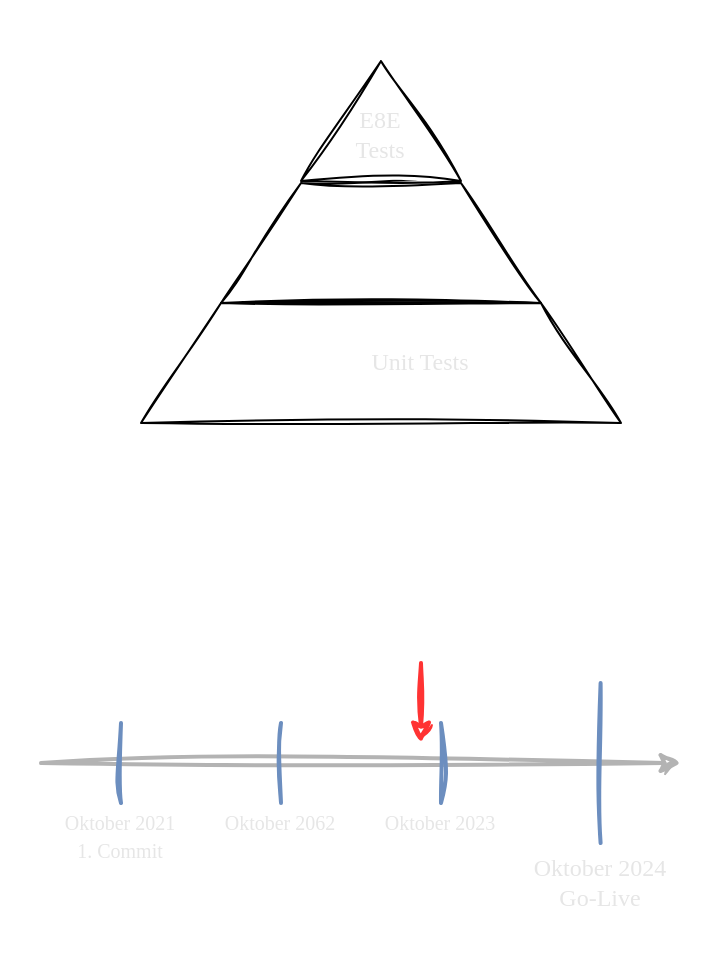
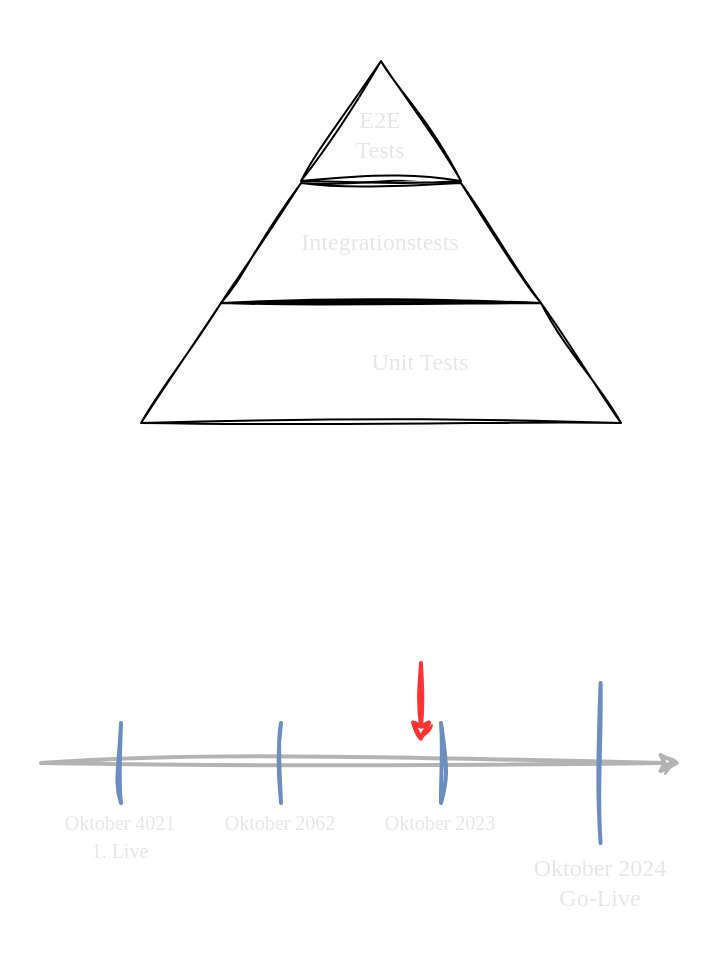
- <mxCell id="18" value="E8E&lt;br&gt;Tests" style="text;html=1;strokeColor=none;fillColor=none;align=center;verticalAlign=middle;whiteSpace=wrap;rounded=0;fontColor=#E6E6E6;sketch=1;curveFitting=1;jiggle=2;fontFamily=Georgia;" vertex="1" parent="1"><mxGeometry x="150" y="47" width="80" height="40" as="geometry" /></mxCell>
+ <mxCell id="18" value="E2E&lt;br&gt;Tests" style="text;html=1;strokeColor=none;fillColor=none;align=center;verticalAlign=middle;whiteSpace=wrap;rounded=0;fontColor=#E6E6E6;sketch=1;curveFitting=1;jiggle=2;fontFamily=Georgia;" vertex="1" parent="1"><mxGeometry x="150" y="47" width="80" height="40" as="geometry" /></mxCell>
+ <mxCell id="16" value="Integrationstests" style="text;html=1;strokeColor=none;fillColor=none;align=center;verticalAlign=middle;whiteSpace=wrap;rounded=0;fontColor=#E6E6E6;sketch=1;curveFitting=1;jiggle=2;fontFamily=Georgia;" vertex="1" parent="1"><mxGeometry x="140" y="101" width="100" height="40" as="geometry" /></mxCell>
- <mxCell id="6" value="Oktober 2021" style="text;html=1;strokeColor=none;fillColor=none;align=center;verticalAlign=middle;whiteSpace=wrap;rounded=0;fontColor=#E6E6E6;sketch=1;curveFitting=1;jiggle=2;fontFamily=Georgia;fontSize=10;" vertex="1" parent="1"><mxGeometry x="20" y="401" width="80" height="20" as="geometry" /></mxCell>
+ <mxCell id="6" value="Oktober 4021" style="text;html=1;strokeColor=none;fillColor=none;align=center;verticalAlign=middle;whiteSpace=wrap;rounded=0;fontColor=#E6E6E6;sketch=1;curveFitting=1;jiggle=2;fontFamily=Georgia;fontSize=10;" vertex="1" parent="1"><mxGeometry x="20" y="401" width="80" height="20" as="geometry" /></mxCell>
- <mxCell id="12" value="&lt;span style=&quot;color: rgb(230, 230, 230); font-size: 10px; font-style: normal; font-variant-ligatures: normal; font-variant-caps: normal; font-weight: 400; letter-spacing: normal; orphans: 2; text-indent: 0px; text-transform: none; widows: 2; word-spacing: 0px; -webkit-text-stroke-width: 0px; text-decoration-thickness: initial; text-decoration-style: initial; text-decoration-color: initial; float: none; display: inline !important;&quot;&gt;1. Commit&lt;/span&gt;" style="text;whiteSpace=wrap;html=1;align=center;verticalAlign=middle;fontSize=10;fontFamily=Georgia;sketch=1;curveFitting=1;jiggle=2;fillColor=none;labelBackgroundColor=none;" vertex="1" parent="1"><mxGeometry x="20" y="415" width="80" height="20" as="geometry" /></mxCell>
+ <mxCell id="12" value="&lt;span style=&quot;color: rgb(230, 230, 230); font-size: 10px; font-style: normal; font-variant-ligatures: normal; font-variant-caps: normal; font-weight: 400; letter-spacing: normal; orphans: 2; text-indent: 0px; text-transform: none; widows: 2; word-spacing: 0px; -webkit-text-stroke-width: 0px; text-decoration-thickness: initial; text-decoration-style: initial; text-decoration-color: initial; float: none; display: inline !important;&quot;&gt;1. Live&lt;/span&gt;" style="text;whiteSpace=wrap;html=1;align=center;verticalAlign=middle;fontSize=10;fontFamily=Georgia;sketch=1;curveFitting=1;jiggle=2;fillColor=none;labelBackgroundColor=none;" vertex="1" parent="1"><mxGeometry x="20" y="415" width="80" height="20" as="geometry" /></mxCell>
